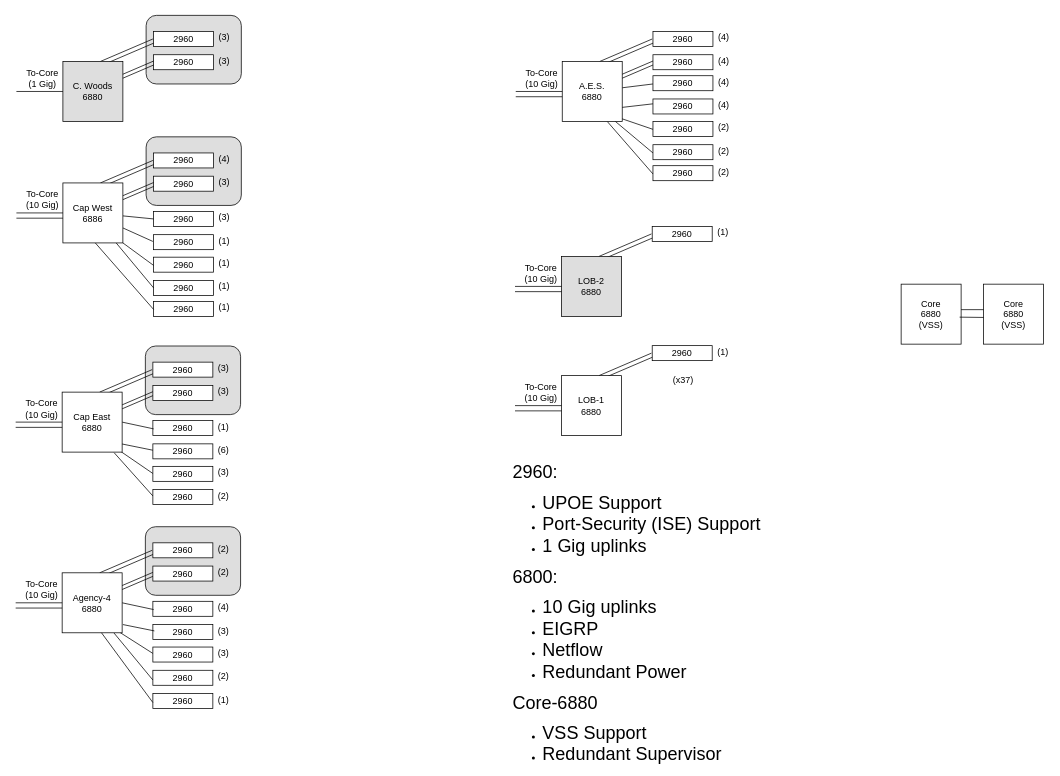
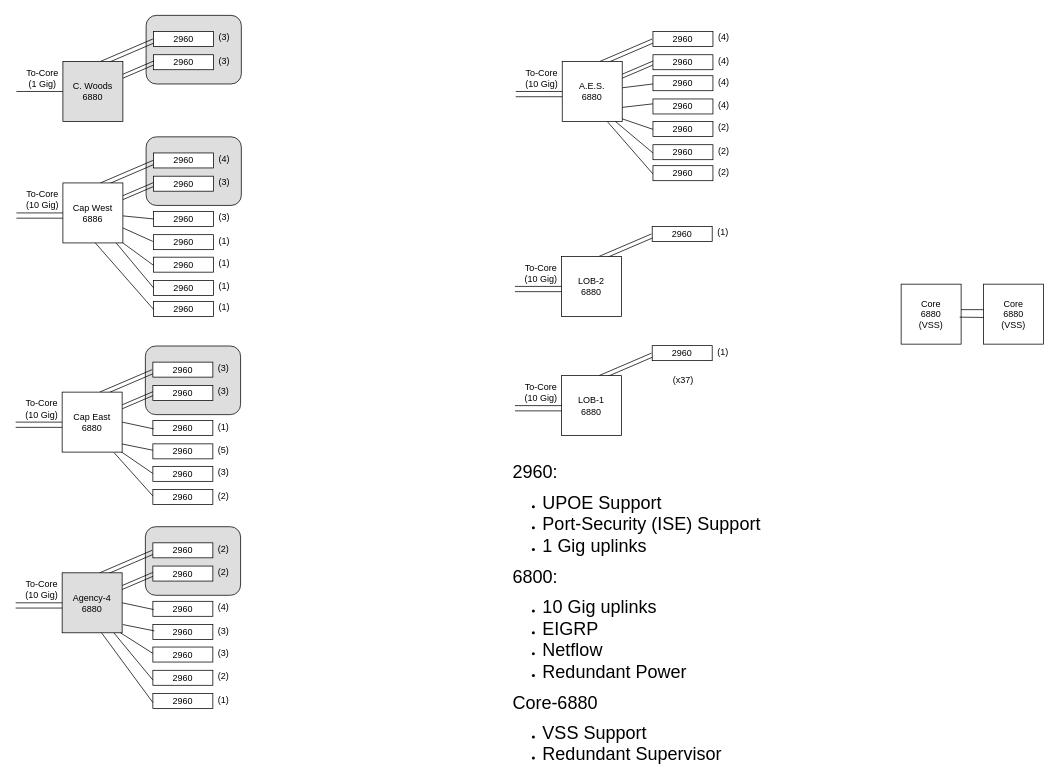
- <mxCell id="105" value="LOB-2&lt;br&gt;&lt;div&gt;6880&lt;/div&gt;" style="whiteSpace=wrap;html=1;aspect=fixed;fillColor=#dedede;" vertex="1" parent="1"><mxGeometry x="748" y="341.5" width="80" height="80" as="geometry" /></mxCell>
+ <mxCell id="105" value="LOB-2&lt;br&gt;&lt;div&gt;6880&lt;/div&gt;" style="whiteSpace=wrap;html=1;aspect=fixed;" vertex="1" parent="1"><mxGeometry x="748" y="341.5" width="80" height="80" as="geometry" /></mxCell>
- <mxCell id="51" value="(6)" style="text;html=1;align=center;verticalAlign=middle;whiteSpace=wrap;rounded=0;" vertex="1" parent="1"><mxGeometry x="282" y="592.5" width="31" height="15" as="geometry" /></mxCell>
+ <mxCell id="51" value="(5)" style="text;html=1;align=center;verticalAlign=middle;whiteSpace=wrap;rounded=0;" vertex="1" parent="1"><mxGeometry x="282" y="592.5" width="31" height="15" as="geometry" /></mxCell>
- <mxCell id="137" value="Agency-4&lt;br&gt;&lt;div&gt;6880&lt;/div&gt;" style="whiteSpace=wrap;html=1;aspect=fixed;" vertex="1" parent="1"><mxGeometry x="82" y="763.5" width="80" height="80" as="geometry" /></mxCell>
+ <mxCell id="137" value="Agency-4&lt;br&gt;&lt;div&gt;6880&lt;/div&gt;" style="whiteSpace=wrap;html=1;aspect=fixed;fillColor=#dedede;" vertex="1" parent="1"><mxGeometry x="82" y="763.5" width="80" height="80" as="geometry" /></mxCell>
